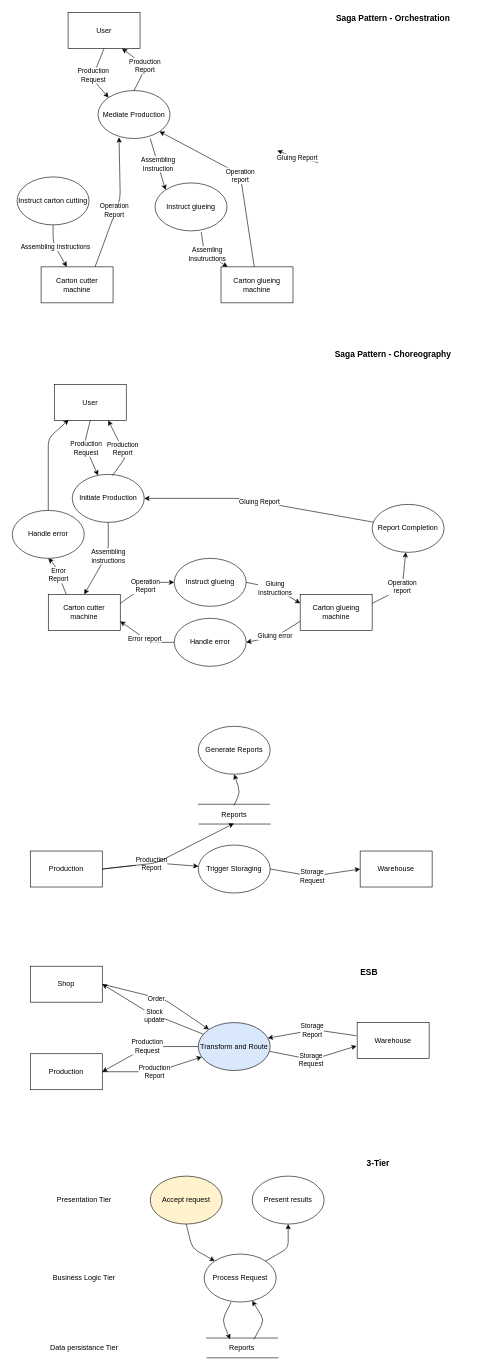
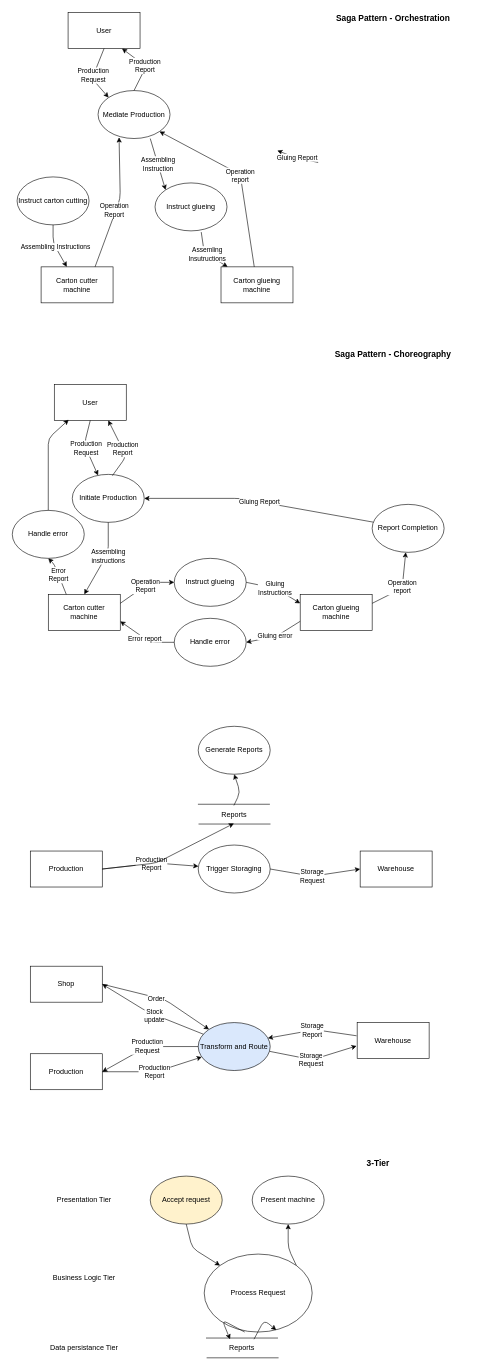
- <mxCell id="53" value="&lt;font style=&quot;font-size: 14px&quot;&gt;&lt;b&gt;ESB&lt;/b&gt;&lt;/font&gt;" style="text;html=1;strokeColor=none;fillColor=none;align=center;verticalAlign=middle;whiteSpace=wrap;rounded=0;" vertex="1" parent="1"><mxGeometry x="595" y="1610" width="40" height="20" as="geometry" /></mxCell>
- <mxCell id="65" value="Present results" style="ellipse;whiteSpace=wrap;html=1;" vertex="1" parent="1"><mxGeometry x="420" y="1960" width="120" height="80" as="geometry" /></mxCell>
+ <mxCell id="65" value="Present machine" style="ellipse;whiteSpace=wrap;html=1;" vertex="1" parent="1"><mxGeometry x="420" y="1960" width="120" height="80" as="geometry" /></mxCell>
- <mxCell id="66" value="Process Request" style="ellipse;whiteSpace=wrap;html=1;" vertex="1" parent="1"><mxGeometry x="340" y="2090" width="120" height="80" as="geometry" /></mxCell>
+ <mxCell id="66" value="Process Request" style="ellipse;whiteSpace=wrap;html=1;" vertex="1" parent="1"><mxGeometry x="340" y="2090" width="180" height="130" as="geometry" /></mxCell>
